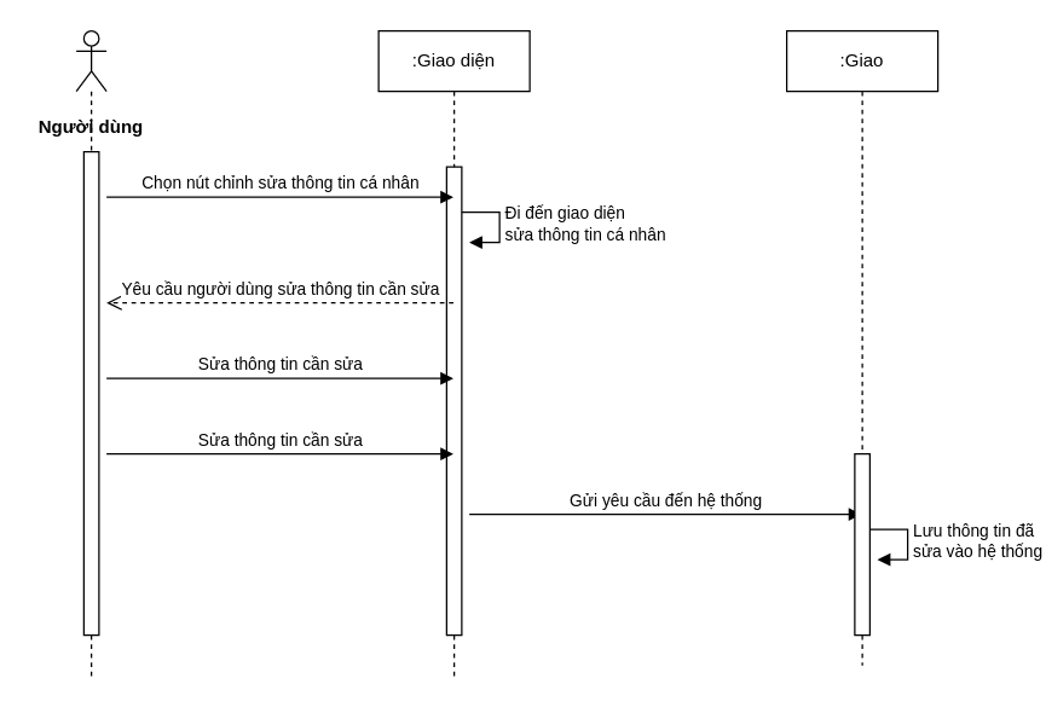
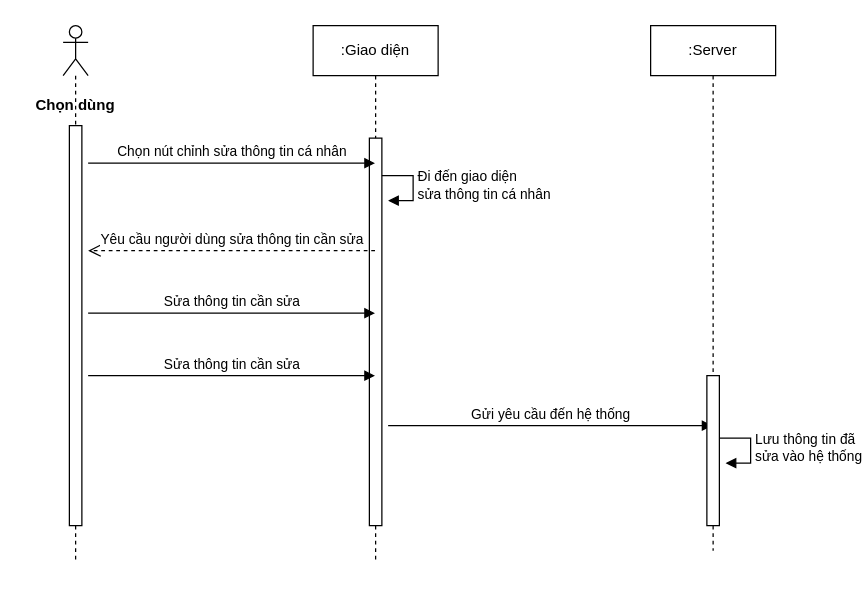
- <mxCell id="8" value=":Giao" style="shape=umlLifeline;perimeter=lifelinePerimeter;whiteSpace=wrap;html=1;container=1;collapsible=0;recursiveResize=0;outlineConnect=0;" vertex="1" parent="1"><mxGeometry x="520" y="20" width="100" height="420" as="geometry" /></mxCell>
+ <mxCell id="8" value=":Server" style="shape=umlLifeline;perimeter=lifelinePerimeter;whiteSpace=wrap;html=1;container=1;collapsible=0;recursiveResize=0;outlineConnect=0;" vertex="1" parent="1"><mxGeometry x="520" y="20" width="100" height="420" as="geometry" /></mxCell>
- <mxCell id="11" value="Người dùng" style="text;align=center;fontStyle=1;verticalAlign=middle;spacingLeft=3;spacingRight=3;strokeColor=none;rotatable=0;points=[[0,0.5],[1,0.5]];portConstraint=eastwest;" vertex="1" parent="1"><mxGeometry x="20" y="70" width="80" height="26" as="geometry" /></mxCell>
+ <mxCell id="11" value="Chọn dùng" style="text;align=center;fontStyle=1;verticalAlign=middle;spacingLeft=3;spacingRight=3;strokeColor=none;rotatable=0;points=[[0,0.5],[1,0.5]];portConstraint=eastwest;" vertex="1" parent="1"><mxGeometry x="20" y="70" width="80" height="26" as="geometry" /></mxCell>
